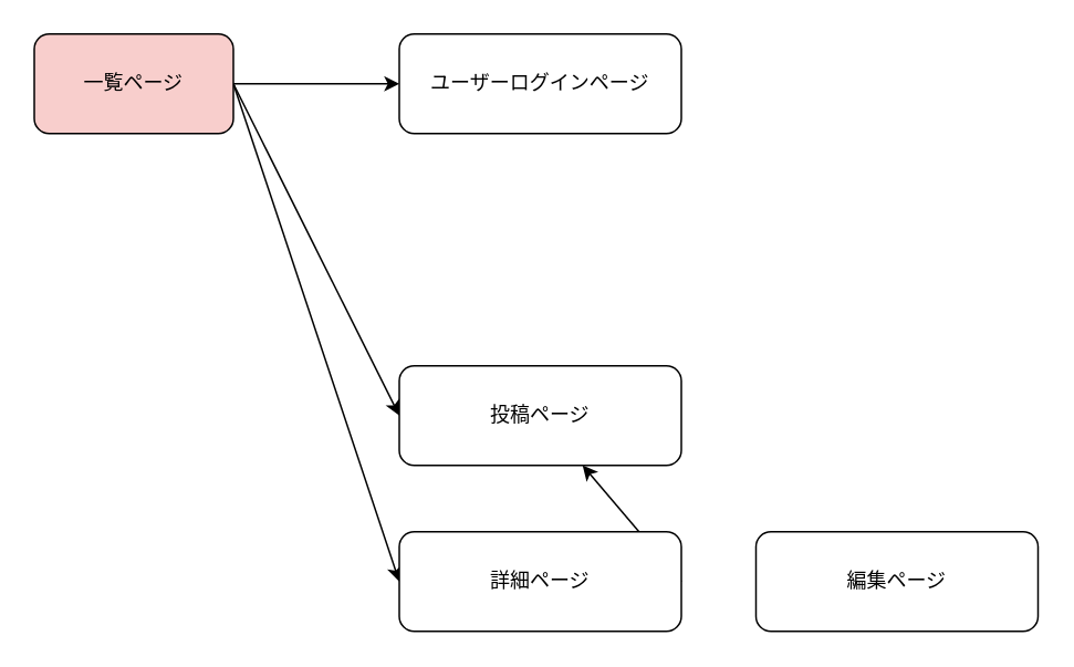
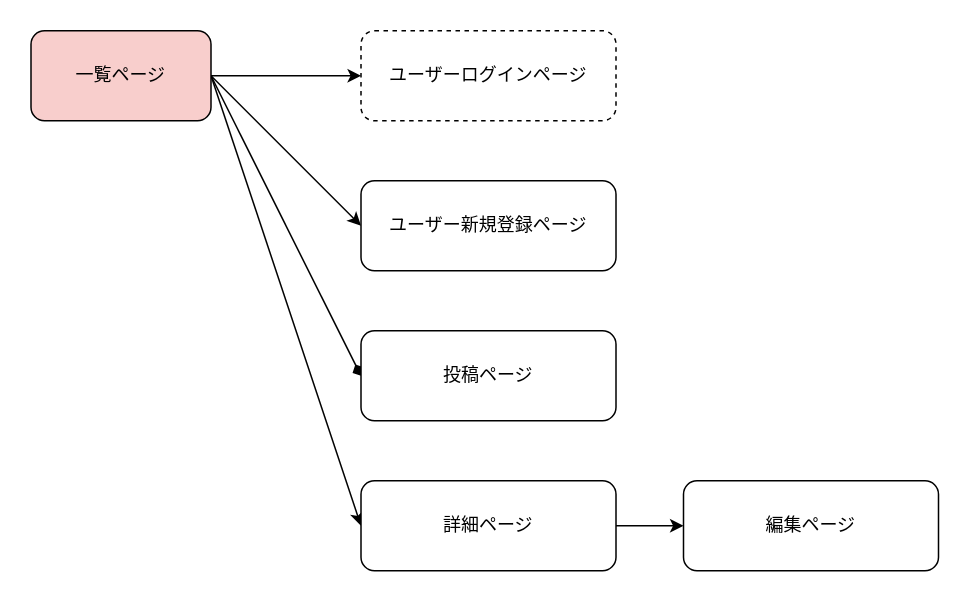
- <mxCell id="7" value="ユーザーログインページ" style="rounded=1;whiteSpace=wrap;html=1;" vertex="1" parent="1"><mxGeometry x="240" y="20" width="170" height="60" as="geometry" /></mxCell>
+ <mxCell id="7" value="ユーザーログインページ" style="rounded=1;whiteSpace=wrap;html=1;dashed=1;" vertex="1" parent="1"><mxGeometry x="240" y="20" width="170" height="60" as="geometry" /></mxCell>
+ <mxCell id="3" style="edgeStyle=none;html=1;exitX=1;exitY=0.5;exitDx=0;exitDy=0;entryX=0;entryY=0.5;entryDx=0;entryDy=0;" edge="1" parent="1" source="6" target="8"><mxGeometry relative="1" as="geometry" /></mxCell>
+ <mxCell id="8" value="ユーザー新規登録ページ" style="rounded=1;whiteSpace=wrap;html=1;" vertex="1" parent="1"><mxGeometry x="240" y="120" width="170" height="60" as="geometry" /></mxCell>
- <mxCell id="4" style="edgeStyle=none;html=1;entryX=0;entryY=0.5;entryDx=0;entryDy=0;exitX=1;exitY=0.5;exitDx=0;exitDy=0;" edge="1" parent="1" source="6" target="9"><mxGeometry relative="1" as="geometry"><mxPoint x="180" y="250" as="sourcePoint" /></mxGeometry></mxCell>
+ <mxCell id="4" style="edgeStyle=none;html=1;entryX=0;entryY=0.5;entryDx=0;entryDy=0;exitX=1;exitY=0.5;exitDx=0;exitDy=0;endArrow=diamond;" edge="1" parent="1" source="6" target="9"><mxGeometry relative="1" as="geometry"><mxPoint x="180" y="250" as="sourcePoint" /></mxGeometry></mxCell>
- <mxCell id="10" style="edgeStyle=none;html=1;exitX=1;exitY=0.5;exitDx=0;exitDy=0;" edge="1" parent="1" source="11" target="9"><mxGeometry relative="1" as="geometry" /></mxCell>
+ <mxCell id="10" style="edgeStyle=none;html=1;exitX=1;exitY=0.5;exitDx=0;exitDy=0;entryX=0;entryY=0.5;entryDx=0;entryDy=0;" edge="1" parent="1" source="11" target="12"><mxGeometry relative="1" as="geometry" /></mxCell>
